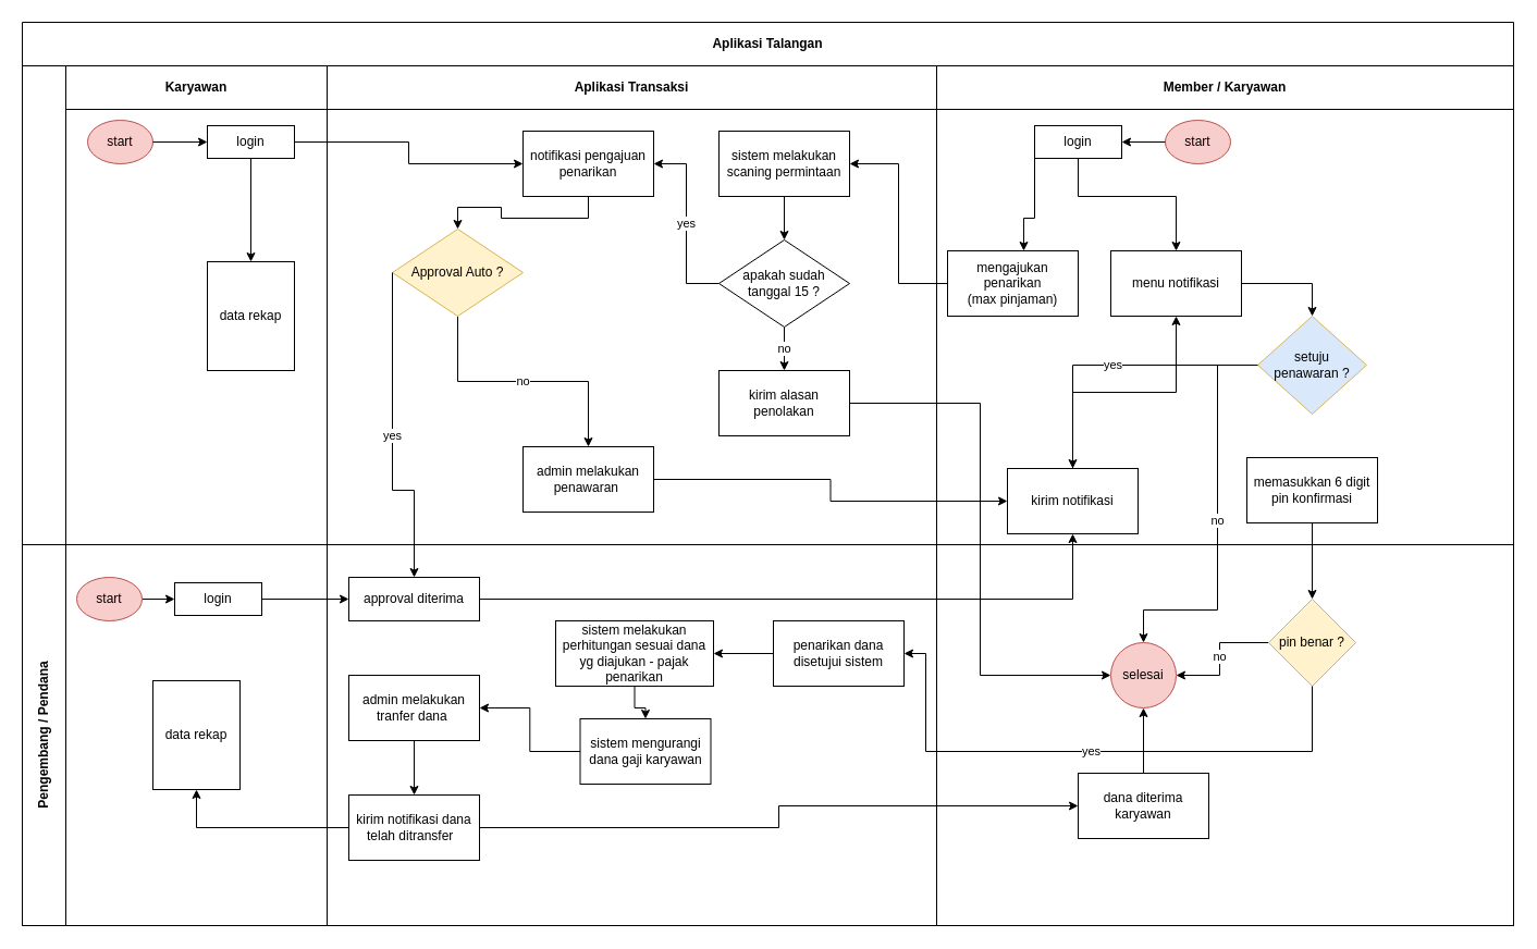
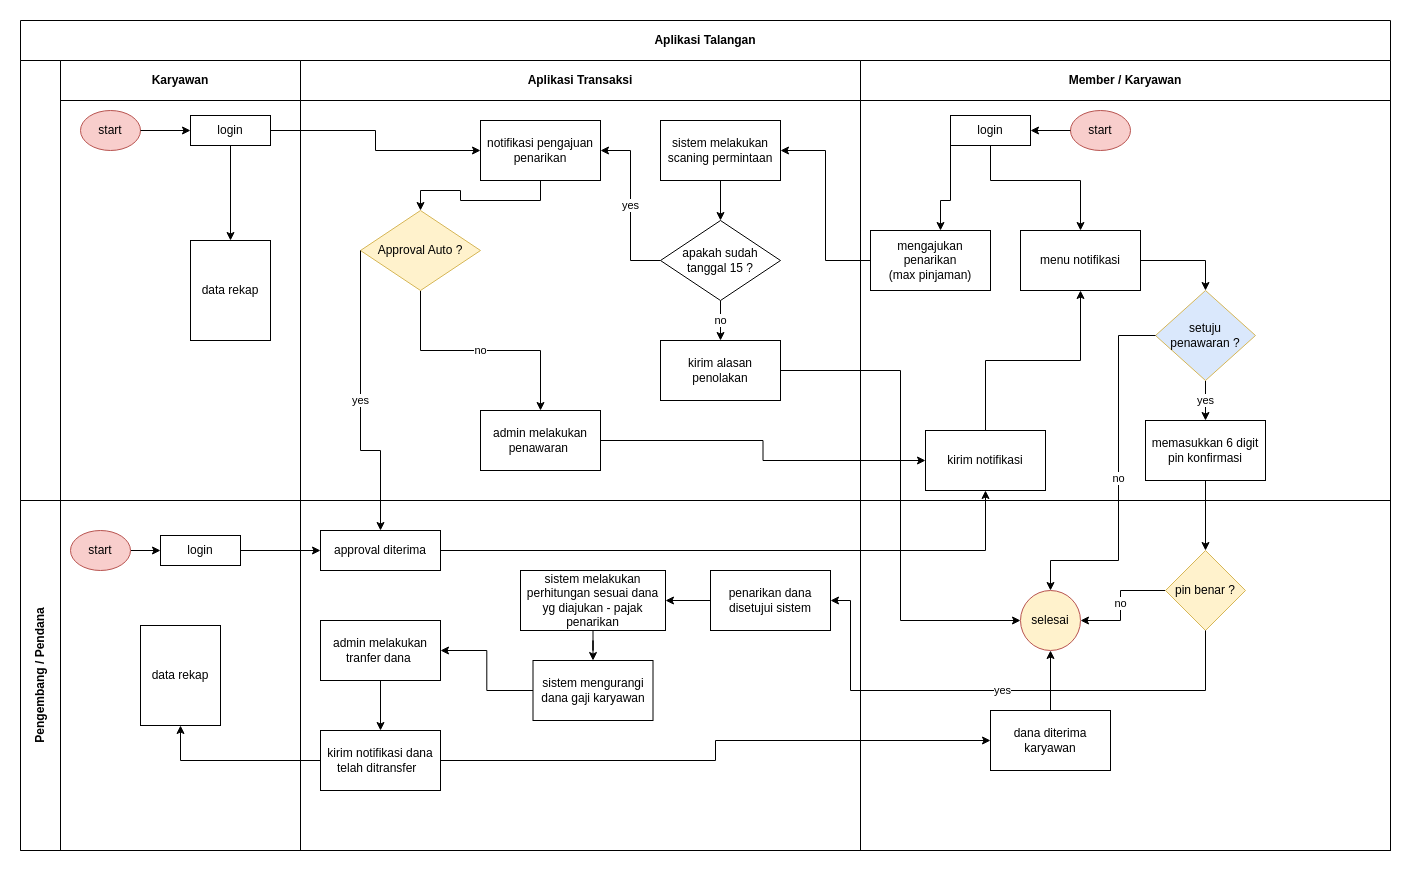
- <mxCell id="32" value="yes" style="edgeStyle=orthogonalEdgeStyle;rounded=0;orthogonalLoop=1;jettySize=auto;html=1;" parent="23" source="33" target="29" edge="1"><mxGeometry relative="1" as="geometry" /></mxCell>
+ <mxCell id="32" value="yes" style="edgeStyle=orthogonalEdgeStyle;rounded=0;orthogonalLoop=1;jettySize=auto;html=1;entryX=0.5;entryY=0;entryDx=0;entryDy=0;" parent="23" source="33" target="34" edge="1"><mxGeometry relative="1" as="geometry" /></mxCell>
- <mxCell id="49" value="sistem melakukan perhitungan sesuai dana yg diajukan - pajak penarikan" style="whiteSpace=wrap;html=1;" parent="46" vertex="1"><mxGeometry x="210" y="70" width="145" height="60" as="geometry" /></mxCell>
+ <mxCell id="49" value="sistem melakukan perhitungan sesuai dana yg diajukan - pajak penarikan" style="whiteSpace=wrap;html=1;" parent="46" vertex="1"><mxGeometry x="220" y="70" width="145" height="60" as="geometry" /></mxCell>
- <mxCell id="58" value="selesai" style="ellipse;whiteSpace=wrap;html=1;fillColor=#f8cecc;strokeColor=#b85450;" parent="57" vertex="1"><mxGeometry x="160" y="90" width="60" height="60" as="geometry" /></mxCell>
+ <mxCell id="58" value="selesai" style="ellipse;whiteSpace=wrap;html=1;fillColor=#fff2cc;strokeColor=#b85450;" parent="57" vertex="1"><mxGeometry x="160" y="90" width="60" height="60" as="geometry" /></mxCell>
